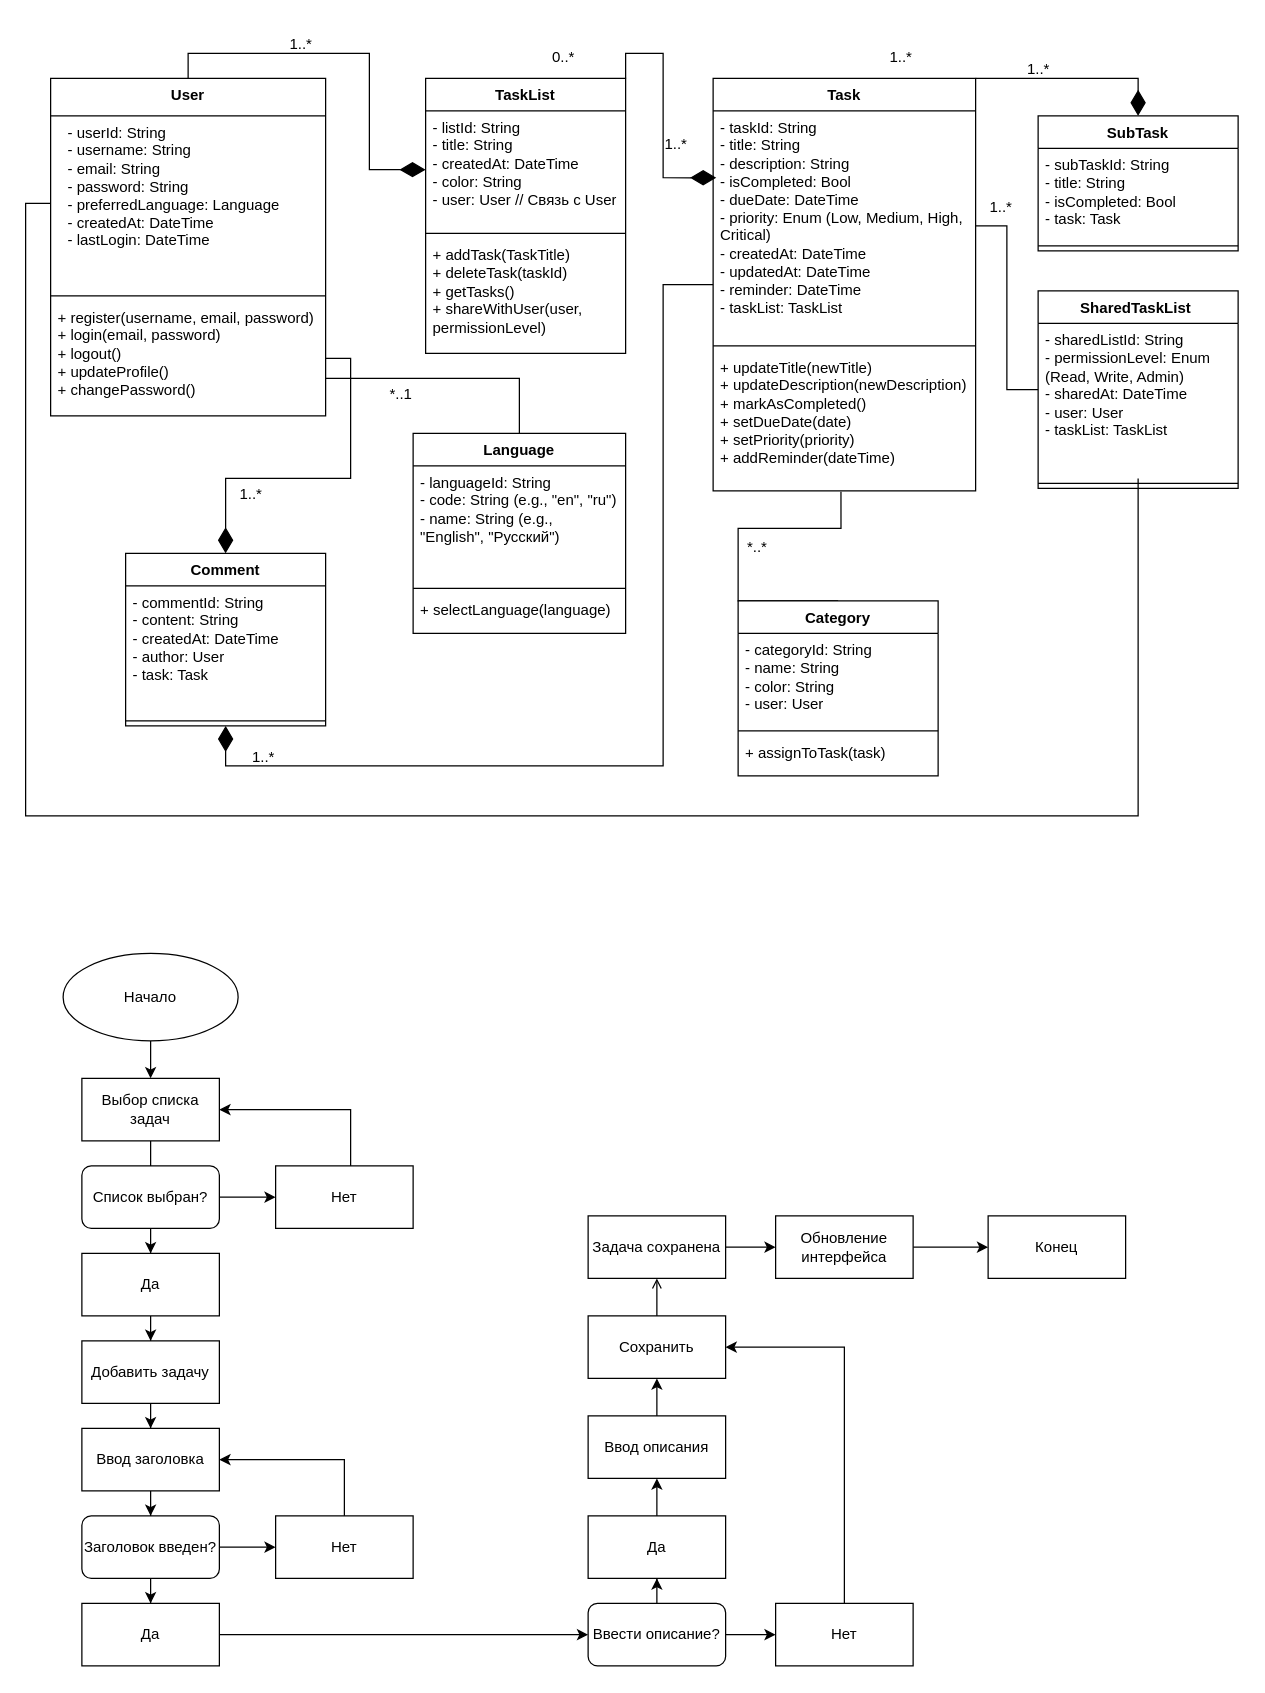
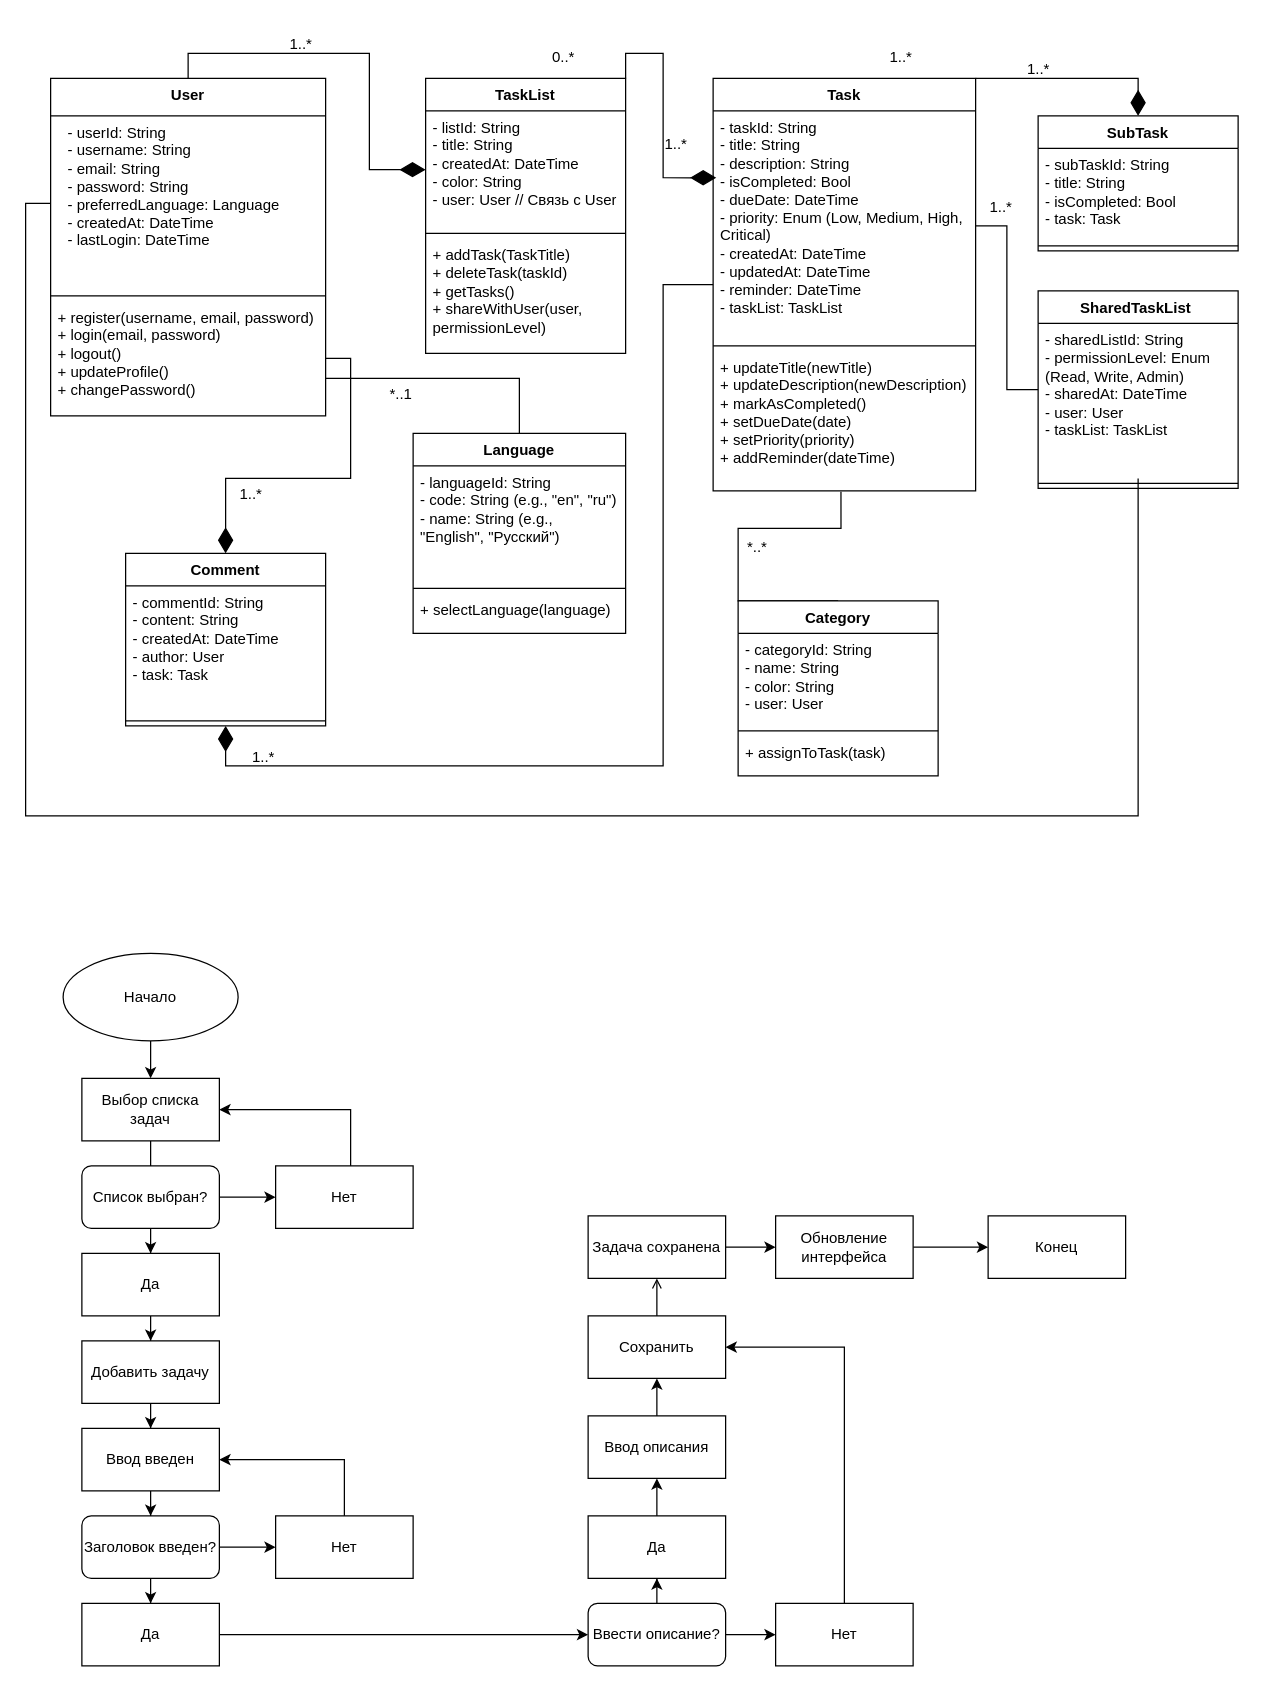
- <mxCell id="39" value="Ввод заголовка" style="html=1;whiteSpace=wrap;" parent="1" vertex="1"><mxGeometry x="65" y="1142" width="110" height="50" as="geometry" /></mxCell>
+ <mxCell id="39" value="Ввод введен" style="html=1;whiteSpace=wrap;" parent="1" vertex="1"><mxGeometry x="65" y="1142" width="110" height="50" as="geometry" /></mxCell>
